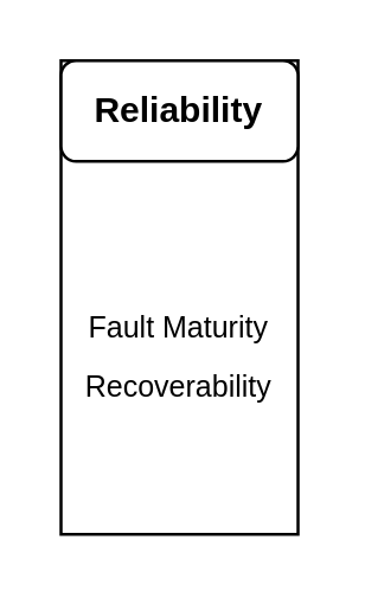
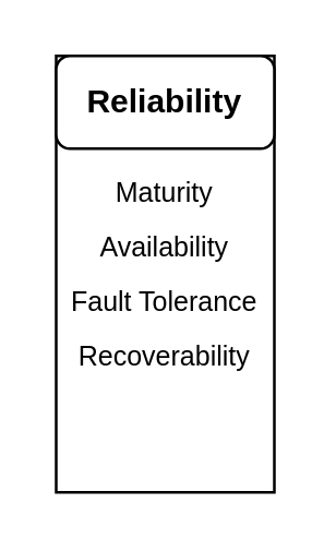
+ <mxCell id="3" value="Maturity" style="rounded=0;whiteSpace=wrap;html=1;strokeColor=none;fontSize=10;fillColor=none;" parent="2" vertex="1"><mxGeometry x="0.04" y="40" width="80" height="20" as="geometry" /></mxCell>
+ <mxCell id="4" value="Availability" style="rounded=0;whiteSpace=wrap;html=1;strokeColor=none;fontSize=10;fillColor=none;" parent="2" vertex="1"><mxGeometry x="0.04" y="60" width="80" height="20" as="geometry" /></mxCell>
- <mxCell id="6" value="Fault Maturity" style="rounded=0;whiteSpace=wrap;html=1;strokeColor=none;fontSize=10;fillColor=none;" parent="1" vertex="1"><mxGeometry x="20.04" y="100" width="80" height="20" as="geometry" /></mxCell>
+ <mxCell id="6" value="Fault Tolerance" style="rounded=0;whiteSpace=wrap;html=1;strokeColor=none;fontSize=10;fillColor=none;" parent="1" vertex="1"><mxGeometry x="20.04" y="100" width="80" height="20" as="geometry" /></mxCell>
